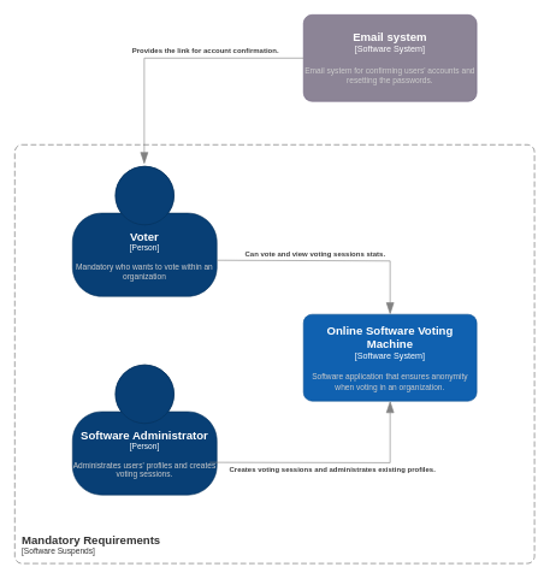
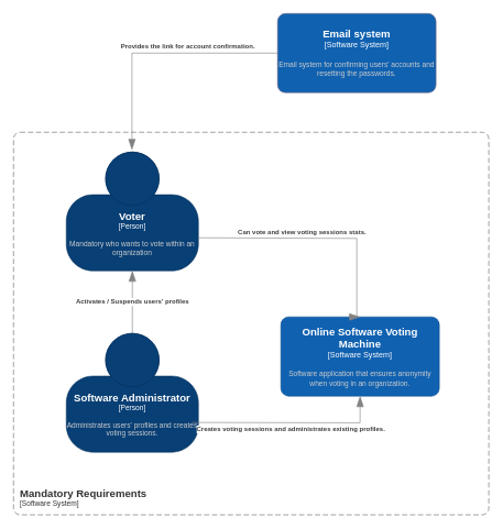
- <mxCell id="8" value="&lt;font style=&quot;font-size: 16px&quot;&gt;&lt;b&gt;Email system&lt;/b&gt;&lt;/font&gt;&lt;div&gt;[Software System]&lt;/div&gt;&lt;br&gt;&lt;div&gt;&lt;font style=&quot;font-size: 11px&quot;&gt;&lt;font color=&quot;#cccccc&quot;&gt;Email system for confirming users' accounts and resetting the passwords.&lt;/font&gt;&lt;/div&gt;" style="rounded=1;whiteSpace=wrap;html=1;labelBackgroundColor=none;fillColor=#8C8496;fontColor=#ffffff;align=center;arcSize=10;strokeColor=#736782;metaEdit=1;resizable=0;points=[[0.25,0,0],[0.5,0,0],[0.75,0,0],[1,0.25,0],[1,0.5,0],[1,0.75,0],[0.75,1,0],[0.5,1,0],[0.25,1,0],[0,0.75,0],[0,0.5,0],[0,0.25,0]];" parent="1" vertex="1"><mxGeometry x="420" y="20" width="240" height="120" as="geometry" /></mxCell>
+ <mxCell id="8" value="&lt;font style=&quot;font-size: 16px&quot;&gt;&lt;b&gt;Email system&lt;/b&gt;&lt;/font&gt;&lt;div&gt;[Software System]&lt;/div&gt;&lt;br&gt;&lt;div&gt;&lt;font style=&quot;font-size: 11px&quot;&gt;&lt;font color=&quot;#cccccc&quot;&gt;Email system for confirming users' accounts and resetting the passwords.&lt;/font&gt;&lt;/div&gt;" style="rounded=1;whiteSpace=wrap;html=1;labelBackgroundColor=none;fillColor=#1061b0;fontColor=#ffffff;align=center;arcSize=10;strokeColor=#736782;metaEdit=1;resizable=0;points=[[0.25,0,0],[0.5,0,0],[0.75,0,0],[1,0.25,0],[1,0.5,0],[1,0.75,0],[0.75,1,0],[0.5,1,0],[0.25,1,0],[0,0.75,0],[0,0.5,0],[0,0.25,0]];" parent="1" vertex="1"><mxGeometry x="420" y="20" width="240" height="120" as="geometry" /></mxCell>
+ <mxCell id="7" value="&lt;div style=&quot;text-align: left&quot;&gt;&lt;div style=&quot;text-align: center&quot;&gt;&lt;b&gt;Activates / Suspends users' profiles&lt;/b&gt;&lt;/div&gt;" style="endArrow=blockThin;html=1;fontSize=10;fontColor=#404040;strokeWidth=1;endFill=1;strokeColor=#828282;elbow=vertical;metaEdit=1;endSize=14;startSize=14;jumpStyle=arc;jumpSize=16;rounded=0;edgeStyle=orthogonalEdgeStyle;entryX=0.5;entryY=1;entryDx=0;entryDy=0;entryPerimeter=0;exitX=0.5;exitY=0;exitDx=0;exitDy=0;exitPerimeter=0;" parent="1" source="4" target="2" edge="1"><mxGeometry width="240" relative="1" as="geometry"><mxPoint x="200" y="410" as="sourcePoint" /><mxPoint x="200" y="490" as="targetPoint" /><Array as="points" /></mxGeometry></mxCell>
- <mxCell id="3" value="&lt;font style=&quot;font-size: 16px&quot;&gt;&lt;b&gt;Online Software Voting Machine&lt;/b&gt;&lt;/font&gt;&lt;div&gt;[Software System]&lt;/div&gt;&lt;br&gt;&lt;div&gt;&lt;font style=&quot;font-size: 11px&quot;&gt;&lt;font color=&quot;#cccccc&quot;&gt;Software application that ensures anonymity when voting in an organization.&lt;/font&gt;&lt;/div&gt;" style="rounded=1;whiteSpace=wrap;html=1;labelBackgroundColor=none;fillColor=#1061B0;fontColor=#ffffff;align=center;arcSize=10;strokeColor=#0D5091;metaEdit=1;resizable=0;points=[[0.25,0,0],[0.5,0,0],[0.75,0,0],[1,0.25,0],[1,0.5,0],[1,0.75,0],[0.75,1,0],[0.5,1,0],[0.25,1,0],[0,0.75,0],[0,0.5,0],[0,0.25,0]];" parent="1" vertex="1"><mxGeometry x="420" y="435" width="240" height="120" as="geometry" /></mxCell>
+ <mxCell id="3" value="&lt;font style=&quot;font-size: 16px&quot;&gt;&lt;b&gt;Online Software Voting Machine&lt;/b&gt;&lt;/font&gt;&lt;div&gt;[Software System]&lt;/div&gt;&lt;br&gt;&lt;div&gt;&lt;font style=&quot;font-size: 11px&quot;&gt;&lt;font color=&quot;#cccccc&quot;&gt;Software application that ensures anonymity when voting in an organization.&lt;/font&gt;&lt;/div&gt;" style="rounded=1;whiteSpace=wrap;html=1;labelBackgroundColor=none;fillColor=#1061B0;fontColor=#ffffff;align=center;arcSize=10;strokeColor=#0D5091;metaEdit=1;resizable=0;points=[[0.25,0,0],[0.5,0,0],[0.75,0,0],[1,0.25,0],[1,0.5,0],[1,0.75,0],[0.75,1,0],[0.5,1,0],[0.25,1,0],[0,0.75,0],[0,0.5,0],[0,0.25,0]];" parent="1" vertex="1"><mxGeometry x="425" y="480" width="240" height="120" as="geometry" /></mxCell>
- <mxCell id="10" value="&lt;font style=&quot;font-size: 16px&quot;&gt;&lt;b&gt;&lt;div style=&quot;text-align: left&quot;&gt;Mandatory Requirements&lt;/div&gt;&lt;/b&gt;&lt;/font&gt;&lt;div style=&quot;text-align: left&quot;&gt;[Software Suspends]&lt;/div&gt;" style="rounded=1;fontSize=11;whiteSpace=wrap;html=1;dashed=1;arcSize=20;fillColor=none;strokeColor=#666666;fontColor=#333333;labelBackgroundColor=none;align=left;verticalAlign=bottom;labelBorderColor=none;spacingTop=0;spacing=10;dashPattern=8 4;metaEdit=1;rotatable=0;perimeter=rectanglePerimeter;noLabel=0;labelPadding=0;allowArrows=0;connectable=0;expand=0;recursiveResize=0;editable=1;pointerEvents=0;absoluteArcSize=1;points=[[0.25,0,0],[0.5,0,0],[0.75,0,0],[1,0.25,0],[1,0.5,0],[1,0.75,0],[0.75,1,0],[0.5,1,0],[0.25,1,0],[0,0.75,0],[0,0.5,0],[0,0.25,0]];" vertex="1" parent="1"><mxGeometry x="20" y="200" width="720" height="580" as="geometry" /></mxCell>
+ <mxCell id="10" value="&lt;font style=&quot;font-size: 16px&quot;&gt;&lt;b&gt;&lt;div style=&quot;text-align: left&quot;&gt;Mandatory Requirements&lt;/div&gt;&lt;/b&gt;&lt;/font&gt;&lt;div style=&quot;text-align: left&quot;&gt;[Software System]&lt;/div&gt;" style="rounded=1;fontSize=11;whiteSpace=wrap;html=1;dashed=1;arcSize=20;fillColor=none;strokeColor=#666666;fontColor=#333333;labelBackgroundColor=none;align=left;verticalAlign=bottom;labelBorderColor=none;spacingTop=0;spacing=10;dashPattern=8 4;metaEdit=1;rotatable=0;perimeter=rectanglePerimeter;noLabel=0;labelPadding=0;allowArrows=0;connectable=0;expand=0;recursiveResize=0;editable=1;pointerEvents=0;absoluteArcSize=1;points=[[0.25,0,0],[0.5,0,0],[0.75,0,0],[1,0.25,0],[1,0.5,0],[1,0.75,0],[0.75,1,0],[0.5,1,0],[0.25,1,0],[0,0.75,0],[0,0.5,0],[0,0.25,0]];" vertex="1" parent="1"><mxGeometry x="20" y="200" width="720" height="580" as="geometry" /></mxCell>
